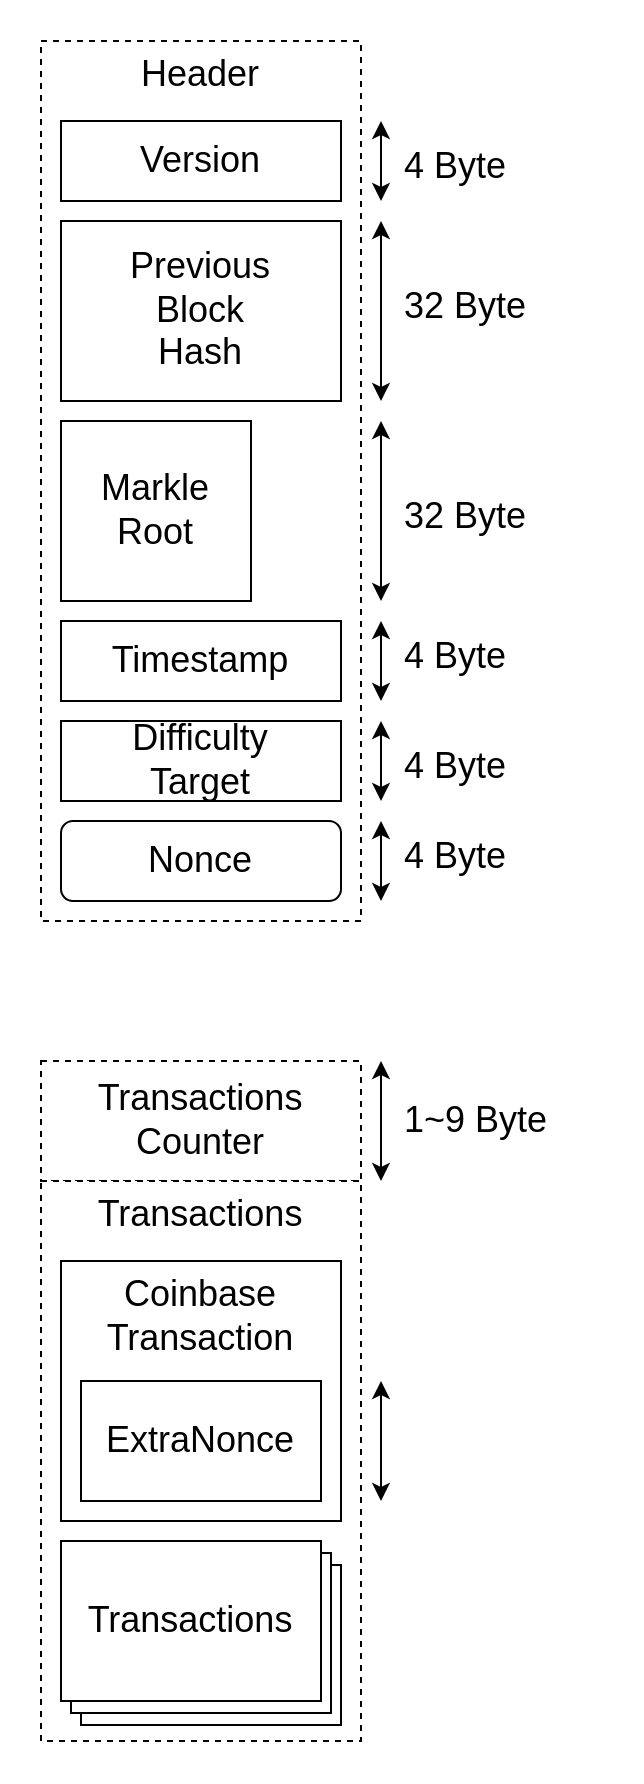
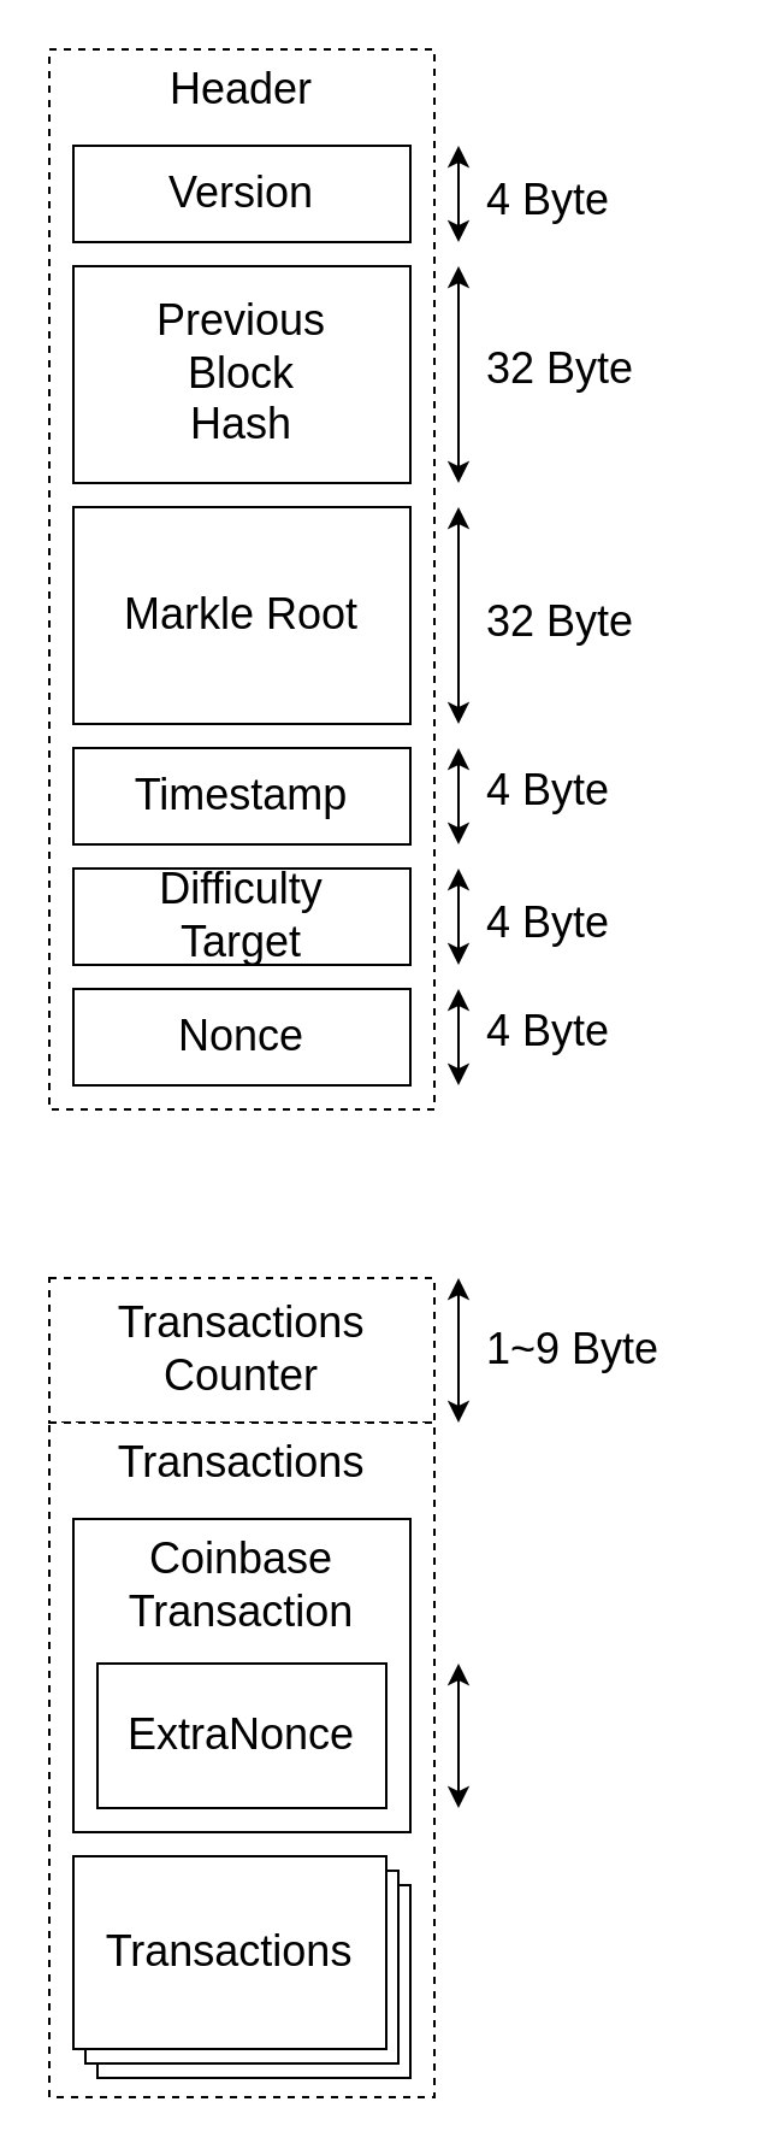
- <mxCell id="5" value="Markle Root" style="rounded=0;whiteSpace=wrap;html=1;fontSize=18;" vertex="1" parent="1"><mxGeometry x="30" y="210" width="95" height="90" as="geometry" /></mxCell>
+ <mxCell id="5" value="Markle Root" style="rounded=0;whiteSpace=wrap;html=1;fontSize=18;" vertex="1" parent="1"><mxGeometry x="30" y="210" width="140" height="90" as="geometry" /></mxCell>
- <mxCell id="8" value="Nonce" style="whiteSpace=wrap;html=1;fontSize=18;rounded=1;" vertex="1" parent="1"><mxGeometry x="30" y="410" width="140" height="40" as="geometry" /></mxCell>
+ <mxCell id="8" value="Nonce" style="rounded=0;whiteSpace=wrap;html=1;fontSize=18;" vertex="1" parent="1"><mxGeometry x="30" y="410" width="140" height="40" as="geometry" /></mxCell>
